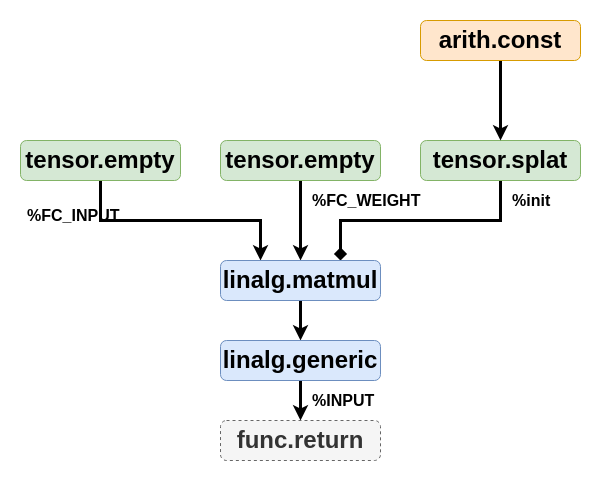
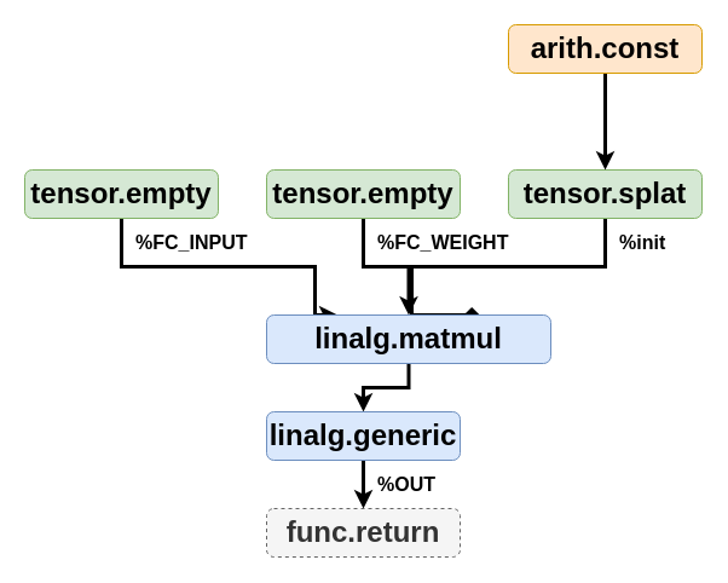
- <mxCell id="12" value="&lt;b&gt;%FC_INPUT&lt;/b&gt;" style="text;html=1;align=left;verticalAlign=middle;whiteSpace=wrap;rounded=0;fontSize=16;" vertex="1" parent="1"><mxGeometry x="25" y="195" width="110" height="40" as="geometry" /></mxCell>
+ <mxCell id="12" value="&lt;b&gt;%FC_INPUT&lt;/b&gt;" style="text;html=1;align=left;verticalAlign=middle;whiteSpace=wrap;rounded=0;fontSize=16;" vertex="1" parent="1"><mxGeometry x="110" y="180" width="110" height="40" as="geometry" /></mxCell>
- <mxCell id="9" value="&lt;font style=&quot;font-size: 24px;&quot;&gt;&lt;b style=&quot;&quot;&gt;linalg.matmul&lt;/b&gt;&lt;/font&gt;" style="rounded=1;whiteSpace=wrap;html=1;fillColor=#dae8fc;strokeColor=#6c8ebf;" vertex="1" parent="1"><mxGeometry x="220" y="260" width="160" height="40" as="geometry" /></mxCell>
+ <mxCell id="9" value="&lt;font style=&quot;font-size: 24px;&quot;&gt;&lt;b style=&quot;&quot;&gt;linalg.matmul&lt;/b&gt;&lt;/font&gt;" style="rounded=1;whiteSpace=wrap;html=1;fillColor=#dae8fc;strokeColor=#6c8ebf;" vertex="1" parent="1"><mxGeometry x="220" y="260" width="235" height="40" as="geometry" /></mxCell>
- <mxCell id="15" value="&lt;b&gt;%INPUT&lt;/b&gt;" style="text;html=1;align=left;verticalAlign=middle;whiteSpace=wrap;rounded=0;fontSize=16;" vertex="1" parent="1"><mxGeometry x="310" y="380" width="110" height="40" as="geometry" /></mxCell>
+ <mxCell id="15" value="&lt;b&gt;%OUT&lt;/b&gt;" style="text;html=1;align=left;verticalAlign=middle;whiteSpace=wrap;rounded=0;fontSize=16;" vertex="1" parent="1"><mxGeometry x="310" y="380" width="110" height="40" as="geometry" /></mxCell>
